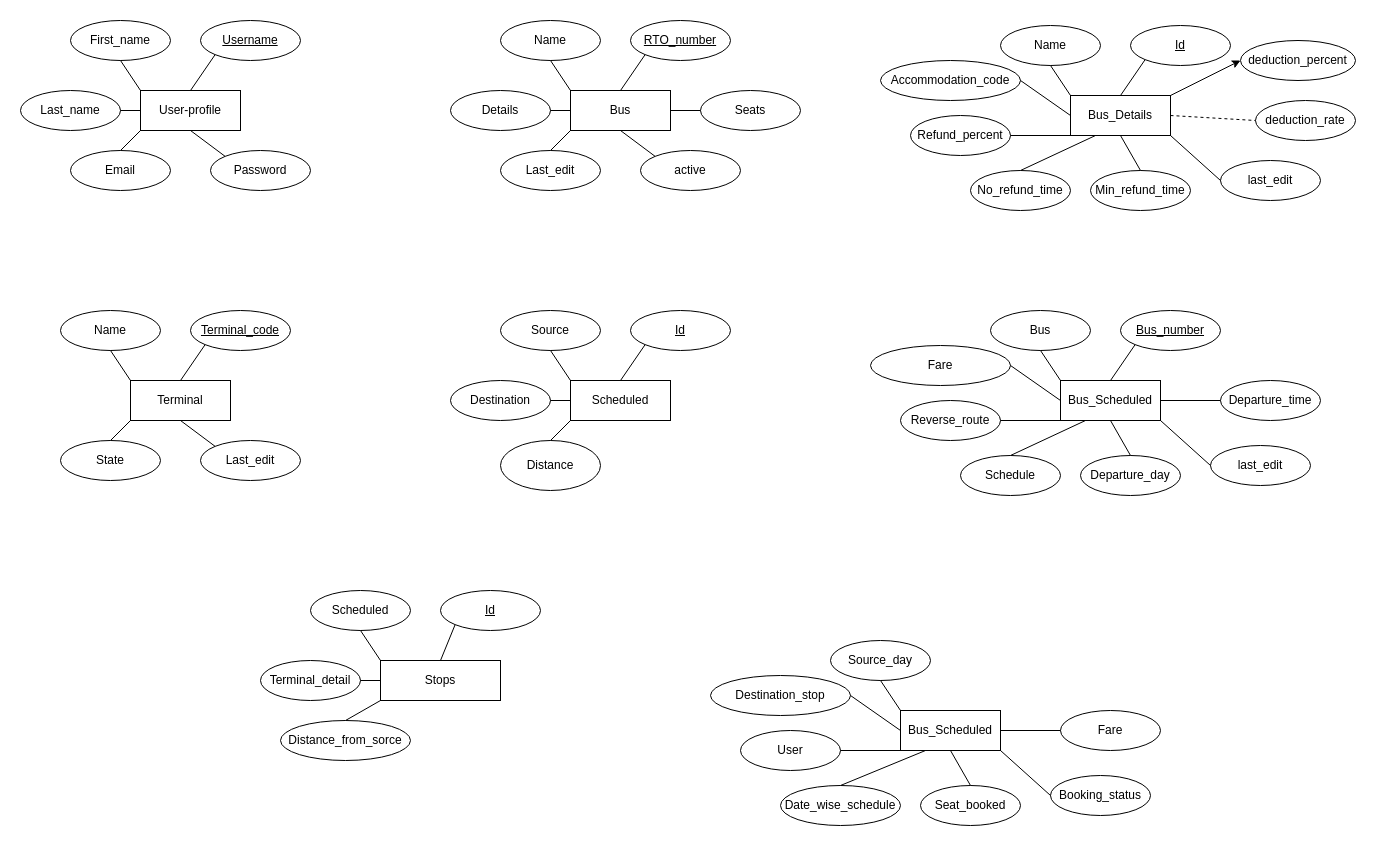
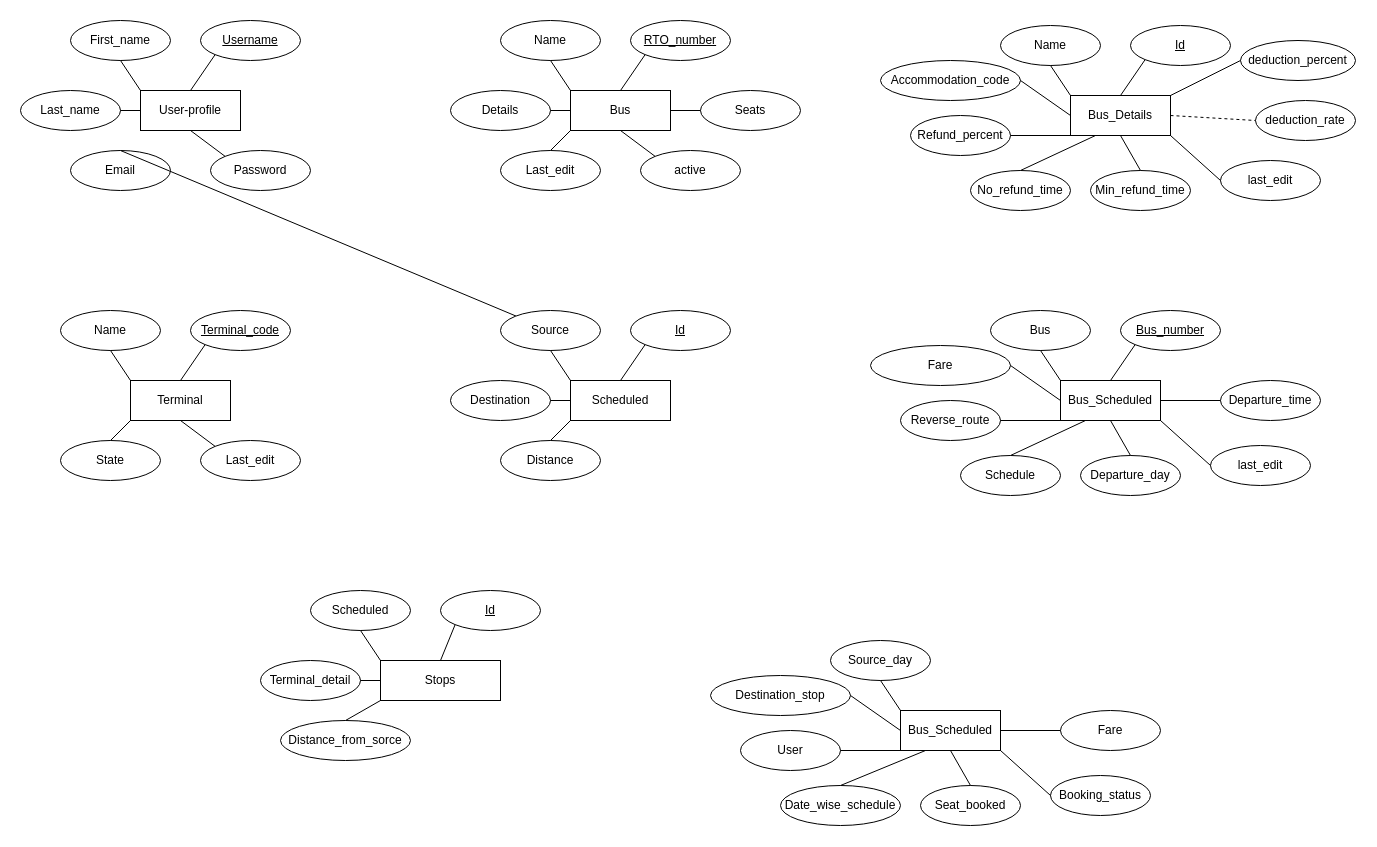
- <mxCell id="60" value="" style="endArrow=classic;html=1;rounded=0;exitX=1;exitY=0;exitDx=0;exitDy=0;entryX=0;entryY=0.5;entryDx=0;entryDy=0;" edge="1" parent="1" source="44" target="59"><mxGeometry relative="1" as="geometry"><mxPoint x="1050" y="240" as="sourcePoint" /><mxPoint x="1210" y="240" as="targetPoint" /></mxGeometry></mxCell>
+ <mxCell id="60" value="" style="endArrow=none;html=1;rounded=0;exitX=1;exitY=0;exitDx=0;exitDy=0;entryX=0;entryY=0.5;entryDx=0;entryDy=0;" edge="1" parent="1" source="44" target="59"><mxGeometry relative="1" as="geometry"><mxPoint x="1050" y="240" as="sourcePoint" /><mxPoint x="1210" y="240" as="targetPoint" /></mxGeometry></mxCell>
- <mxCell id="9" value="" style="endArrow=none;html=1;rounded=0;exitX=0.5;exitY=0;exitDx=0;exitDy=0;entryX=0;entryY=1;entryDx=0;entryDy=0;" edge="1" parent="1" source="5" target="2"><mxGeometry relative="1" as="geometry"><mxPoint x="330" y="220" as="sourcePoint" /><mxPoint x="490" y="220" as="targetPoint" /></mxGeometry></mxCell>
+ <mxCell id="9" value="" style="endArrow=none;html=1;rounded=0;exitX=0.5;exitY=0;exitDx=0;exitDy=0;" edge="1" parent="1" source="5" target="36"><mxGeometry relative="1" as="geometry"><mxPoint x="330" y="220" as="sourcePoint" /><mxPoint x="490" y="220" as="targetPoint" /></mxGeometry></mxCell>
- <mxCell id="38" value="Distance" style="ellipse;whiteSpace=wrap;html=1;align=center;" vertex="1" parent="1"><mxGeometry x="500" y="440" width="100" height="50" as="geometry" /></mxCell>
+ <mxCell id="38" value="Distance" style="ellipse;whiteSpace=wrap;html=1;align=center;" vertex="1" parent="1"><mxGeometry x="500" y="440" width="100" height="40" as="geometry" /></mxCell>
